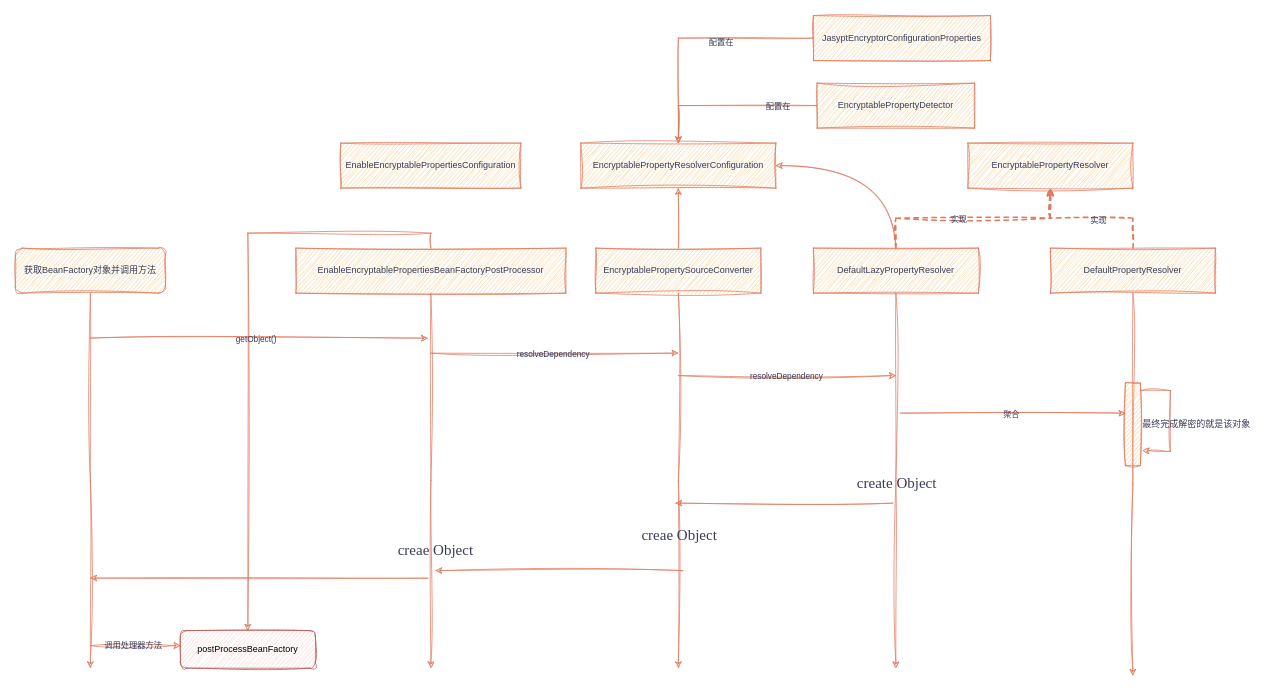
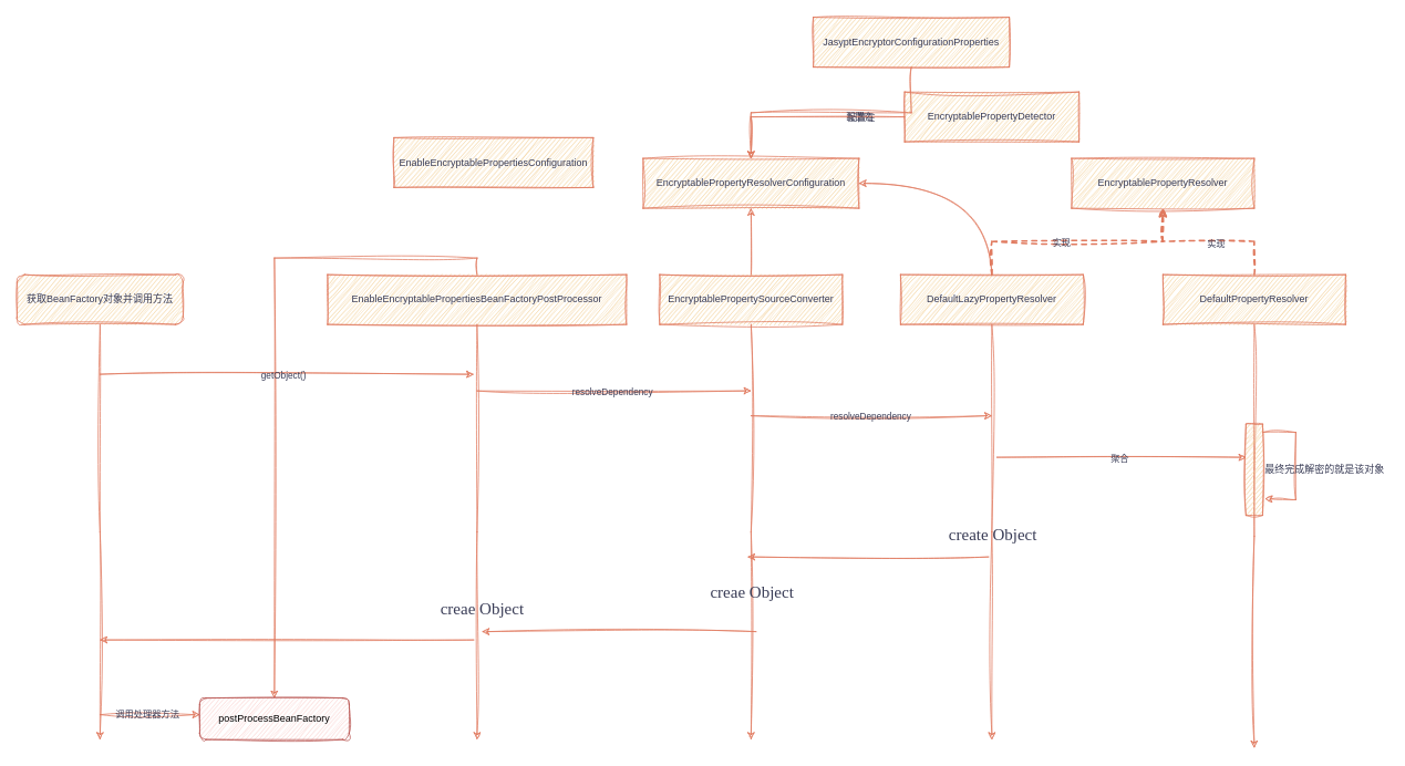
- <mxCell id="28" value="&lt;div style=&quot;&quot; data-line=&quot;true&quot; data-line-index=&quot;0&quot; data-zone-id=&quot;0&quot;&gt;JasyptEncryptorConfigurationProperties&lt;/div&gt;" style="rounded=0;whiteSpace=wrap;html=1;labelBackgroundColor=none;fillColor=#F2CC8F;strokeColor=#E07A5F;sketch=1;curveFitting=1;jiggle=2;fontColor=#393C56;" vertex="1" parent="1"><mxGeometry x="1084" y="20" width="236" height="60" as="geometry" /></mxCell>
+ <mxCell id="28" value="&lt;div style=&quot;&quot; data-line=&quot;true&quot; data-line-index=&quot;0&quot; data-zone-id=&quot;0&quot;&gt;JasyptEncryptorConfigurationProperties&lt;/div&gt;" style="rounded=0;whiteSpace=wrap;html=1;labelBackgroundColor=none;fillColor=#F2CC8F;strokeColor=#E07A5F;sketch=1;curveFitting=1;jiggle=2;fontColor=#393C56;" vertex="1" parent="1"><mxGeometry x="979" y="20" width="236" height="60" as="geometry" /></mxCell>
- <mxCell id="5" value="EnableEncryptablePropertiesConfiguration" style="rounded=0;whiteSpace=wrap;html=1;labelBackgroundColor=none;fillColor=#F2CC8F;strokeColor=#E07A5F;sketch=1;curveFitting=1;jiggle=2;fontColor=#393C56;" vertex="1" parent="1"><mxGeometry x="454" y="190" width="240" height="60" as="geometry" /></mxCell>
+ <mxCell id="5" value="EnableEncryptablePropertiesConfiguration" style="rounded=0;whiteSpace=wrap;html=1;labelBackgroundColor=none;fillColor=#F2CC8F;strokeColor=#E07A5F;sketch=1;curveFitting=1;jiggle=2;fontColor=#393C56;" vertex="1" parent="1"><mxGeometry x="474" y="165" width="240" height="60" as="geometry" /></mxCell>
